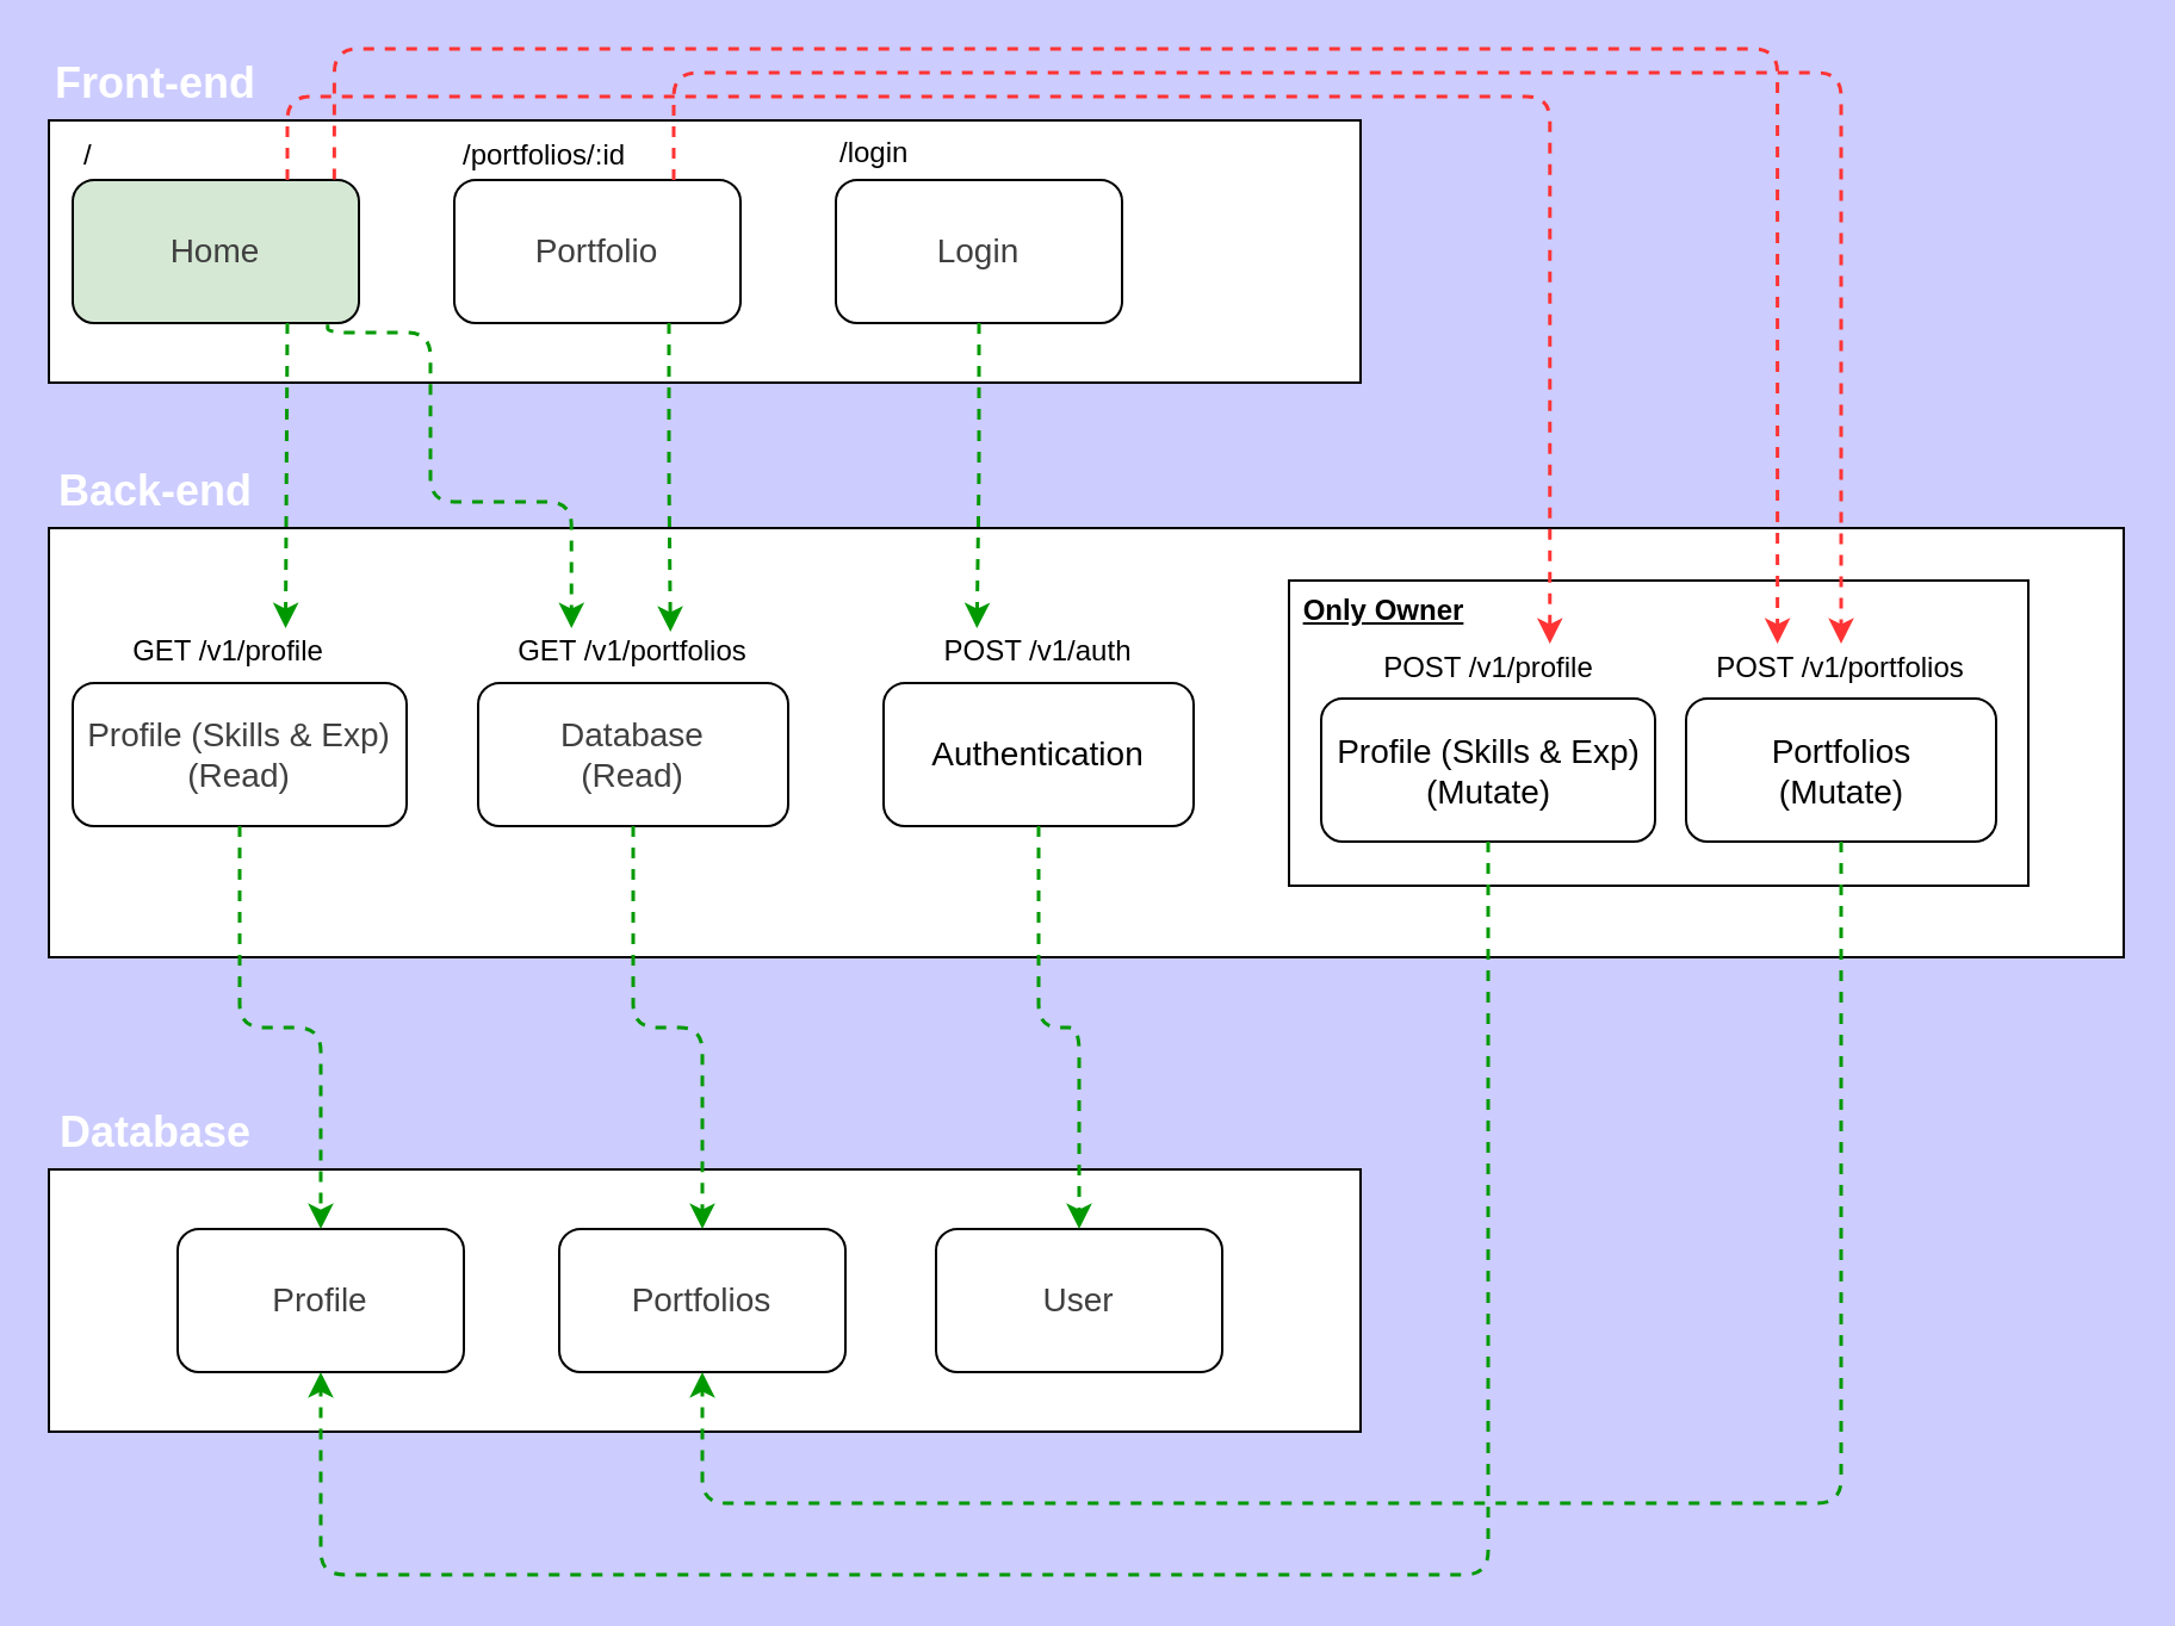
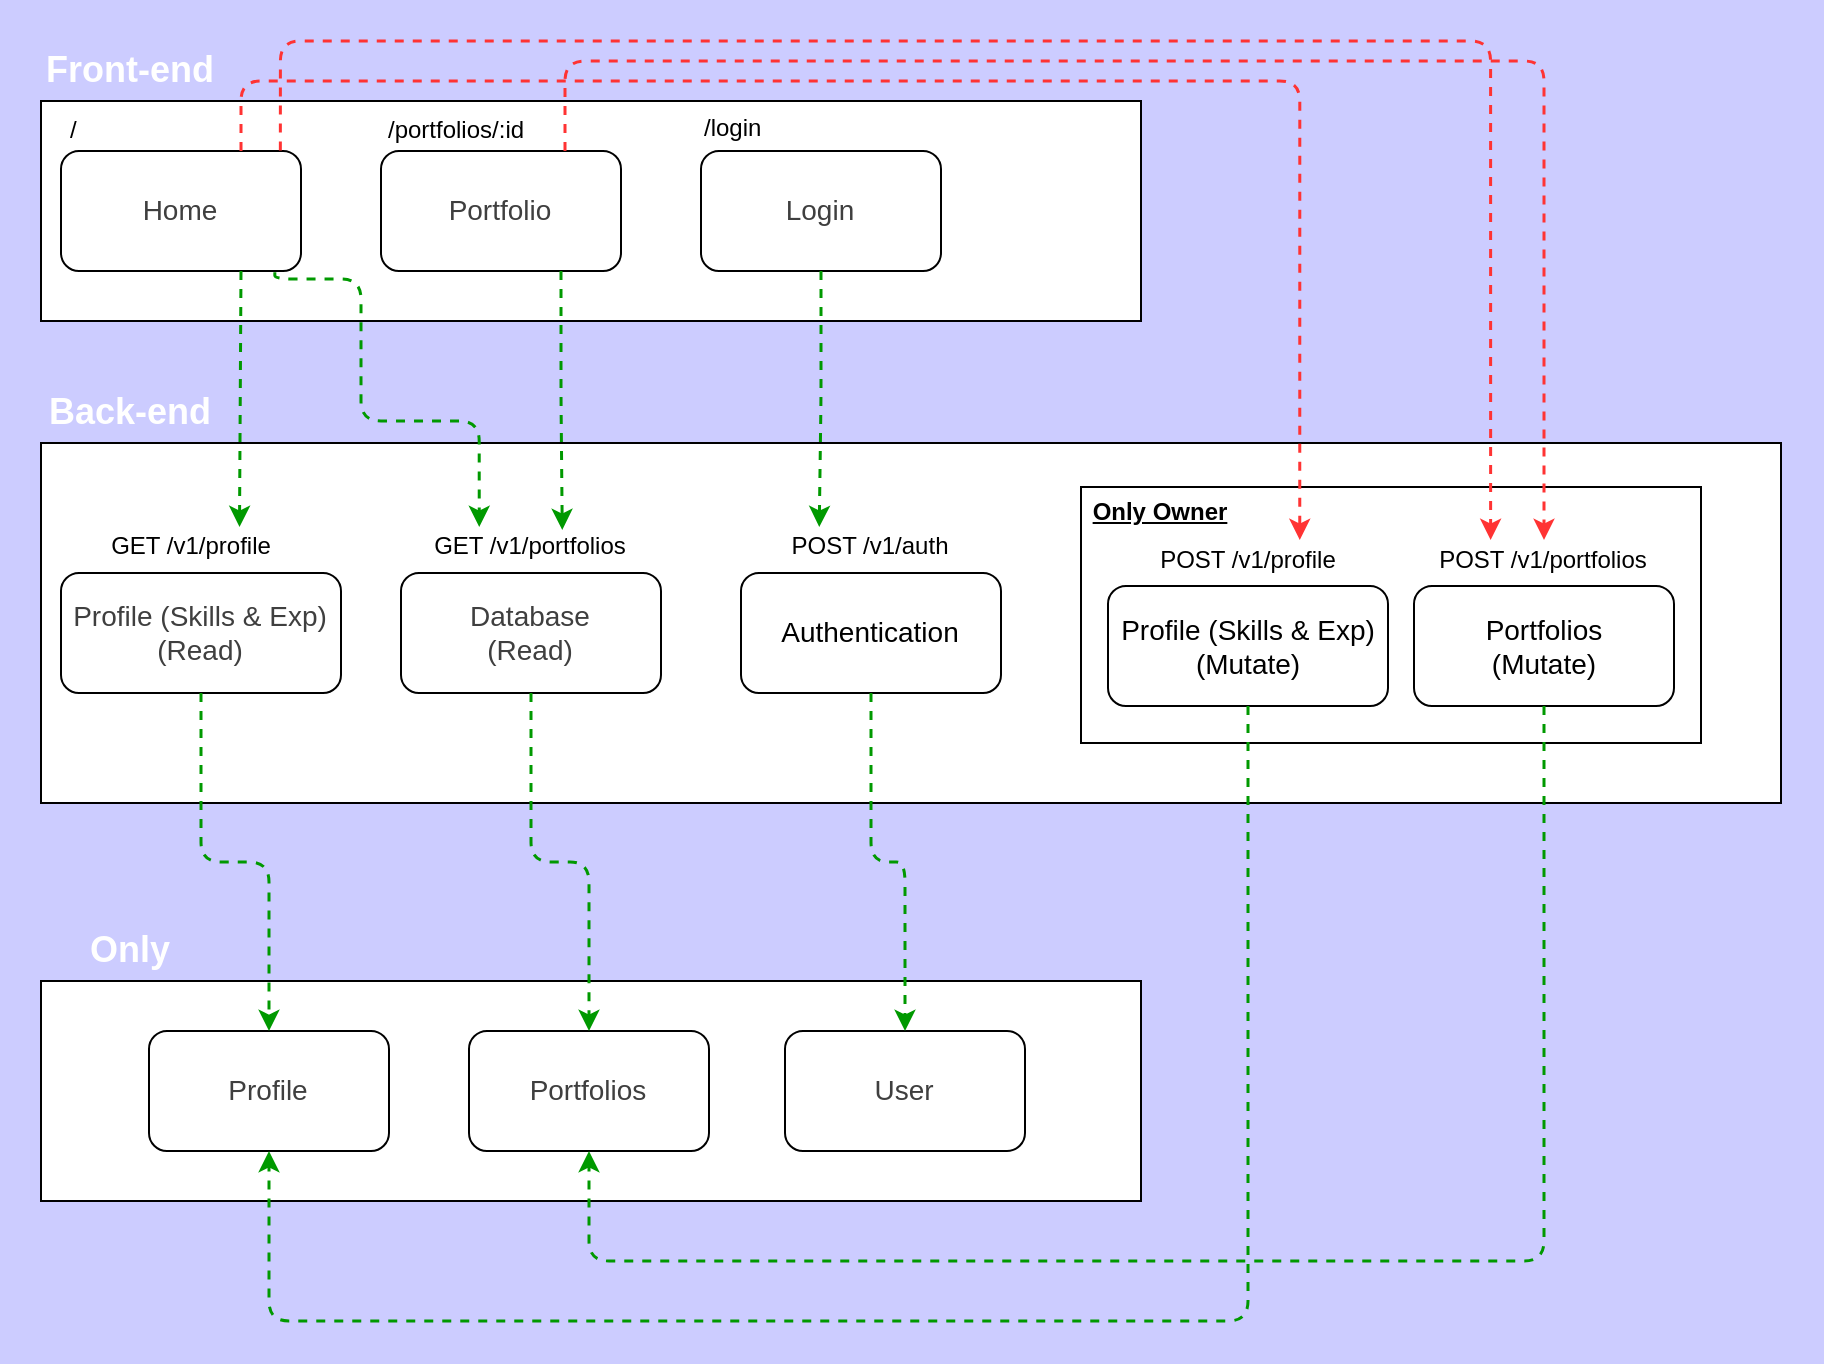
- <mxCell id="5" value="&lt;span style=&quot;color: rgb(63, 63, 63); font-size: 14px;&quot;&gt;Home&lt;/span&gt;" style="rounded=1;whiteSpace=wrap;html=1;fillColor=#d5e8d4;" vertex="1" parent="2"><mxGeometry x="10" y="55" width="120" height="60" as="geometry" /></mxCell>
+ <mxCell id="5" value="&lt;span style=&quot;color: rgb(63, 63, 63); font-size: 14px;&quot;&gt;Home&lt;/span&gt;" style="rounded=1;whiteSpace=wrap;html=1;" vertex="1" parent="2"><mxGeometry x="10" y="55" width="120" height="60" as="geometry" /></mxCell>
- <mxCell id="28" value="&lt;font style=&quot;font-size: 18px; color: rgb(255, 255, 255);&quot;&gt;Database&lt;/font&gt;" style="text;html=1;align=center;verticalAlign=middle;whiteSpace=wrap;rounded=0;fontStyle=1" vertex="1" parent="26"><mxGeometry width="90" height="30" as="geometry" /></mxCell>
+ <mxCell id="28" value="&lt;font style=&quot;font-size: 18px; color: rgb(255, 255, 255);&quot;&gt;Only&lt;/font&gt;" style="text;html=1;align=center;verticalAlign=middle;whiteSpace=wrap;rounded=0;fontStyle=1" vertex="1" parent="26"><mxGeometry width="90" height="30" as="geometry" /></mxCell>
